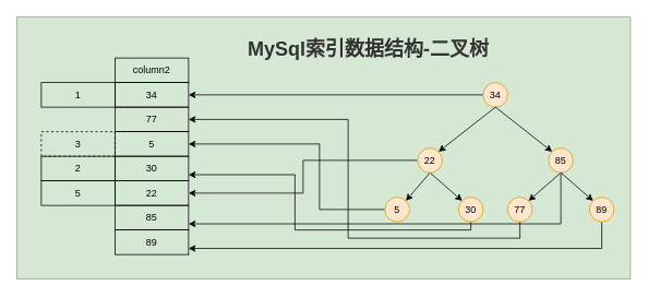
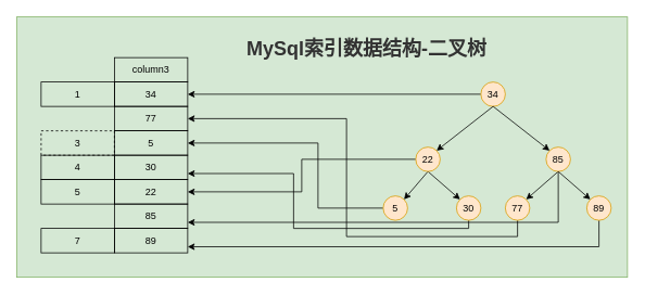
- <mxCell id="6" value="column2" style="rounded=0;whiteSpace=wrap;html=1;fillColor=none;" parent="5" vertex="1"><mxGeometry x="90" width="90" height="30" as="geometry" /></mxCell>
+ <mxCell id="6" value="column3" style="rounded=0;whiteSpace=wrap;html=1;fillColor=none;" parent="5" vertex="1"><mxGeometry x="90" width="90" height="30" as="geometry" /></mxCell>
- <mxCell id="12" value="2" style="rounded=0;whiteSpace=wrap;html=1;fillColor=none;" parent="5" vertex="1"><mxGeometry y="120" width="90" height="30" as="geometry" /></mxCell>
+ <mxCell id="12" value="4" style="rounded=0;whiteSpace=wrap;html=1;fillColor=none;" parent="5" vertex="1"><mxGeometry y="120" width="90" height="30" as="geometry" /></mxCell>
+ <mxCell id="17" value="7" style="rounded=0;whiteSpace=wrap;html=1;fillColor=none;" parent="5" vertex="1"><mxGeometry y="210" width="90" height="30" as="geometry" /></mxCell>
